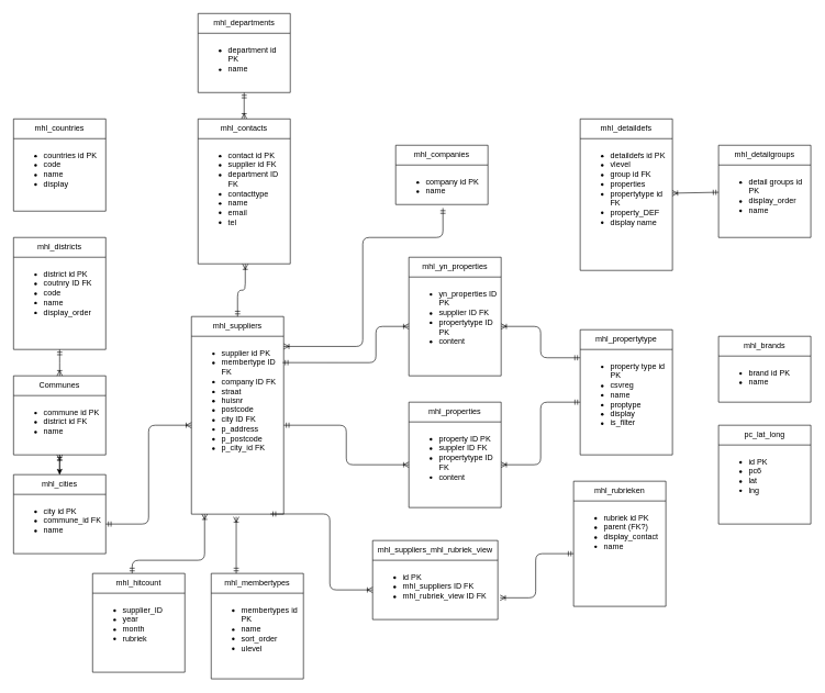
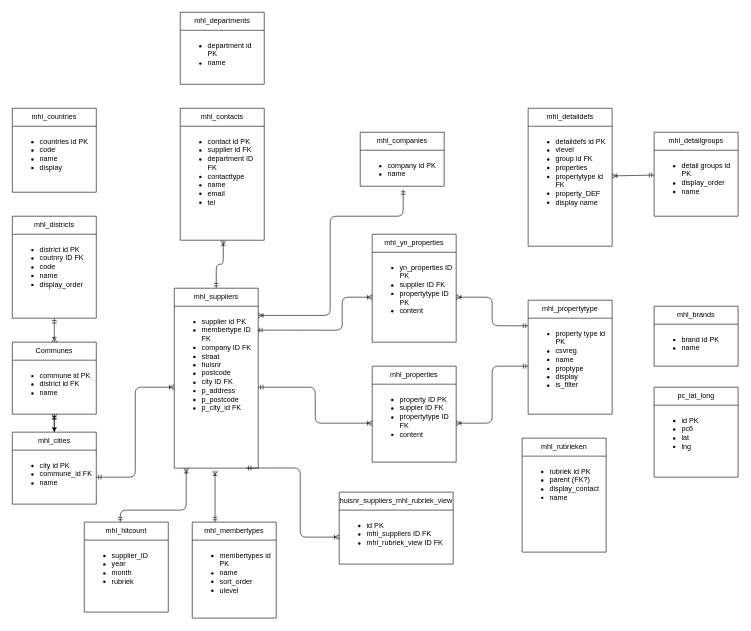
- <mxCell id="11" value="" style="edgeStyle=none;html=1;endArrow=ERmandOne;endFill=0;startArrow=ERoneToMany;startFill=0;" parent="1" source="12" target="17" edge="1"><mxGeometry relative="1" as="geometry" /></mxCell>
- <mxCell id="39" value="mhl_suppliers_mhl_rubriek_view" style="swimlane;fontStyle=0;childLayout=stackLayout;horizontal=1;startSize=30;horizontalStack=0;resizeParent=1;resizeParentMax=0;resizeLast=0;collapsible=1;marginBottom=0;whiteSpace=wrap;html=1;verticalAlign=top;" parent="1" vertex="1"><mxGeometry x="565" y="820" width="190" height="120" as="geometry" /></mxCell>
+ <mxCell id="39" value="huisnr_suppliers_mhl_rubriek_view" style="swimlane;fontStyle=0;childLayout=stackLayout;horizontal=1;startSize=30;horizontalStack=0;resizeParent=1;resizeParentMax=0;resizeLast=0;collapsible=1;marginBottom=0;whiteSpace=wrap;html=1;verticalAlign=top;" parent="1" vertex="1"><mxGeometry x="565" y="820" width="190" height="120" as="geometry" /></mxCell>
- <mxCell id="47" value="" style="edgeStyle=orthogonalEdgeStyle;html=1;elbow=vertical;endArrow=ERoneToMany;endFill=0;startArrow=ERmandOne;startFill=0;entryX=1.018;entryY=0.633;entryDx=0;entryDy=0;entryPerimeter=0;exitX=0;exitY=0.5;exitDx=0;exitDy=0;" parent="1" source="35" target="40" edge="1"><mxGeometry relative="1" as="geometry"><mxPoint x="850" y="907" as="sourcePoint" /></mxGeometry></mxCell>
